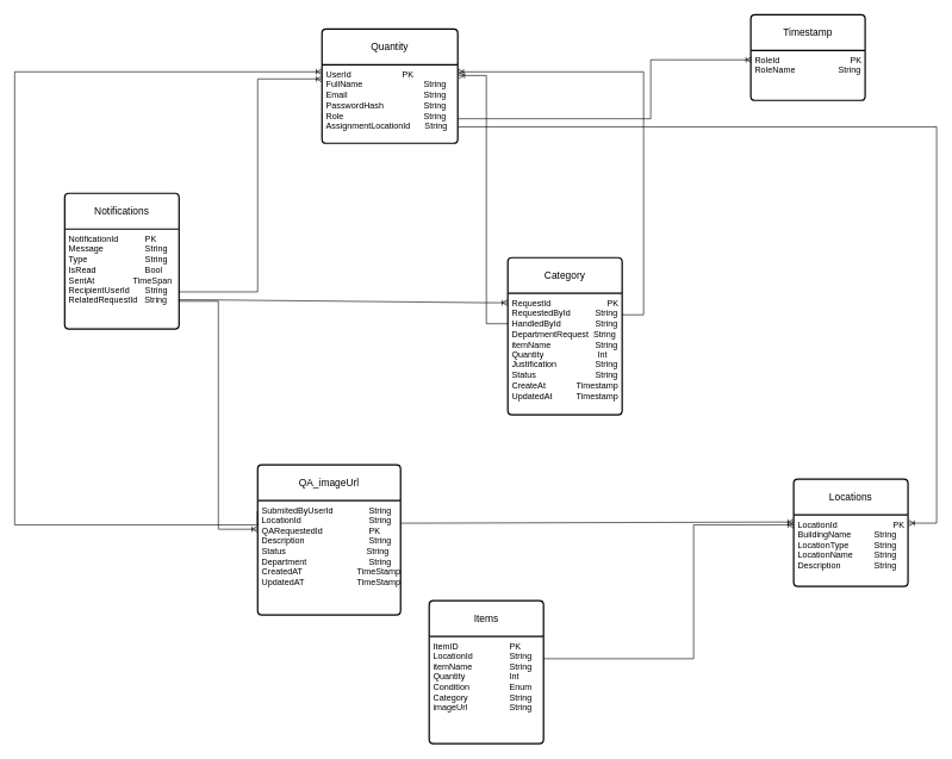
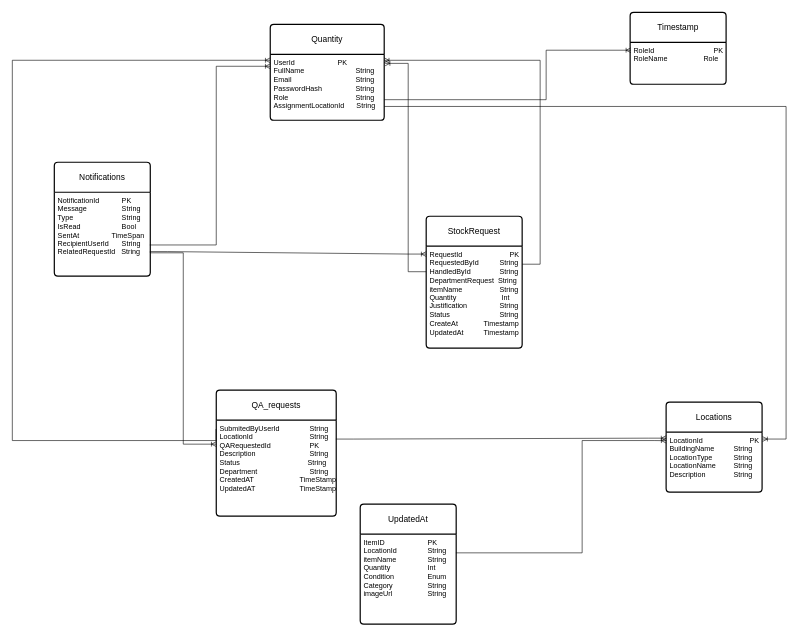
- <mxCell id="9" value="RoleId&lt;span style=&quot;white-space: pre;&quot;&gt;&#09;&lt;/span&gt;&lt;span style=&quot;white-space: pre;&quot;&gt;&#09;&lt;/span&gt;&lt;span style=&quot;white-space: pre;&quot;&gt;&#09;&lt;/span&gt;&lt;span style=&quot;white-space: pre;&quot;&gt;&#09;&lt;/span&gt;PK&lt;div&gt;RoleName&lt;span style=&quot;white-space: pre;&quot;&gt;&#09;&lt;/span&gt;&lt;span style=&quot;white-space: pre;&quot;&gt;&#09;&lt;/span&gt;&amp;nbsp; &amp;nbsp;String&lt;/div&gt;" style="align=left;strokeColor=none;fillColor=none;spacingLeft=4;spacingRight=4;fontSize=12;verticalAlign=top;resizable=0;rotatable=0;part=1;html=1;whiteSpace=wrap;" vertex="1" parent="8"><mxGeometry y="50" width="160" height="70" as="geometry" /></mxCell>
+ <mxCell id="9" value="RoleId&lt;span style=&quot;white-space: pre;&quot;&gt;&#09;&lt;/span&gt;&lt;span style=&quot;white-space: pre;&quot;&gt;&#09;&lt;/span&gt;&lt;span style=&quot;white-space: pre;&quot;&gt;&#09;&lt;/span&gt;&lt;span style=&quot;white-space: pre;&quot;&gt;&#09;&lt;/span&gt;PK&lt;div&gt;RoleName&lt;span style=&quot;white-space: pre;&quot;&gt;&#09;&lt;/span&gt;&lt;span style=&quot;white-space: pre;&quot;&gt;&#09;&lt;/span&gt;&amp;nbsp; &amp;nbsp;Role&lt;/div&gt;" style="align=left;strokeColor=none;fillColor=none;spacingLeft=4;spacingRight=4;fontSize=12;verticalAlign=top;resizable=0;rotatable=0;part=1;html=1;whiteSpace=wrap;" vertex="1" parent="8"><mxGeometry y="50" width="160" height="70" as="geometry" /></mxCell>
- <mxCell id="4" value="Category" style="swimlane;childLayout=stackLayout;horizontal=1;startSize=50;horizontalStack=0;rounded=1;fontSize=14;fontStyle=0;strokeWidth=2;resizeParent=0;resizeLast=1;shadow=0;dashed=0;align=center;arcSize=4;whiteSpace=wrap;html=1;" vertex="1" parent="1"><mxGeometry x="710" y="360" width="160" height="220" as="geometry" /></mxCell>
+ <mxCell id="4" value="StockRequest" style="swimlane;childLayout=stackLayout;horizontal=1;startSize=50;horizontalStack=0;rounded=1;fontSize=14;fontStyle=0;strokeWidth=2;resizeParent=0;resizeLast=1;shadow=0;dashed=0;align=center;arcSize=4;whiteSpace=wrap;html=1;" vertex="1" parent="1"><mxGeometry x="710" y="360" width="160" height="220" as="geometry" /></mxCell>
- <mxCell id="14" value="QA_imageUrl" style="swimlane;childLayout=stackLayout;horizontal=1;startSize=50;horizontalStack=0;rounded=1;fontSize=14;fontStyle=0;strokeWidth=2;resizeParent=0;resizeLast=1;shadow=0;dashed=0;align=center;arcSize=4;whiteSpace=wrap;html=1;" vertex="1" parent="1"><mxGeometry x="360" y="650" width="200" height="210" as="geometry" /></mxCell>
+ <mxCell id="14" value="QA_requests" style="swimlane;childLayout=stackLayout;horizontal=1;startSize=50;horizontalStack=0;rounded=1;fontSize=14;fontStyle=0;strokeWidth=2;resizeParent=0;resizeLast=1;shadow=0;dashed=0;align=center;arcSize=4;whiteSpace=wrap;html=1;" vertex="1" parent="1"><mxGeometry x="360" y="650" width="200" height="210" as="geometry" /></mxCell>
- <mxCell id="12" value="Items" style="swimlane;childLayout=stackLayout;horizontal=1;startSize=50;horizontalStack=0;rounded=1;fontSize=14;fontStyle=0;strokeWidth=2;resizeParent=0;resizeLast=1;shadow=0;dashed=0;align=center;arcSize=4;whiteSpace=wrap;html=1;" vertex="1" parent="1"><mxGeometry x="600" y="840" width="160" height="200" as="geometry" /></mxCell>
+ <mxCell id="12" value="UpdatedAt" style="swimlane;childLayout=stackLayout;horizontal=1;startSize=50;horizontalStack=0;rounded=1;fontSize=14;fontStyle=0;strokeWidth=2;resizeParent=0;resizeLast=1;shadow=0;dashed=0;align=center;arcSize=4;whiteSpace=wrap;html=1;" vertex="1" parent="1"><mxGeometry x="600" y="840" width="160" height="200" as="geometry" /></mxCell>
